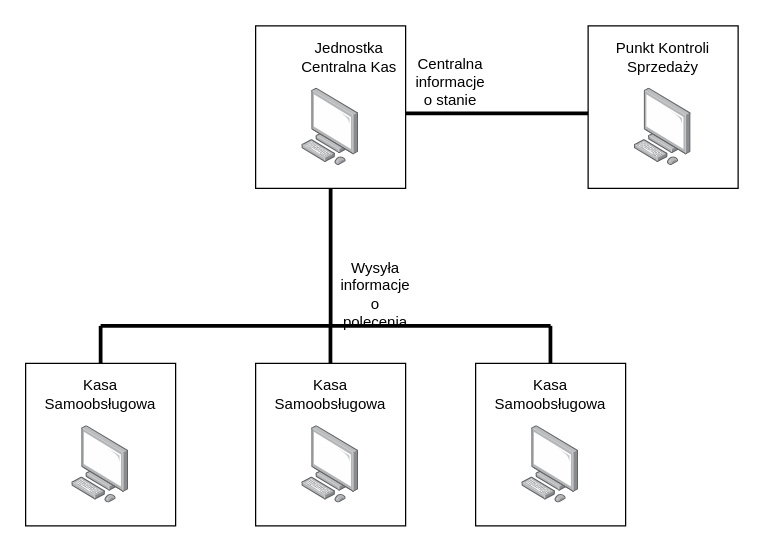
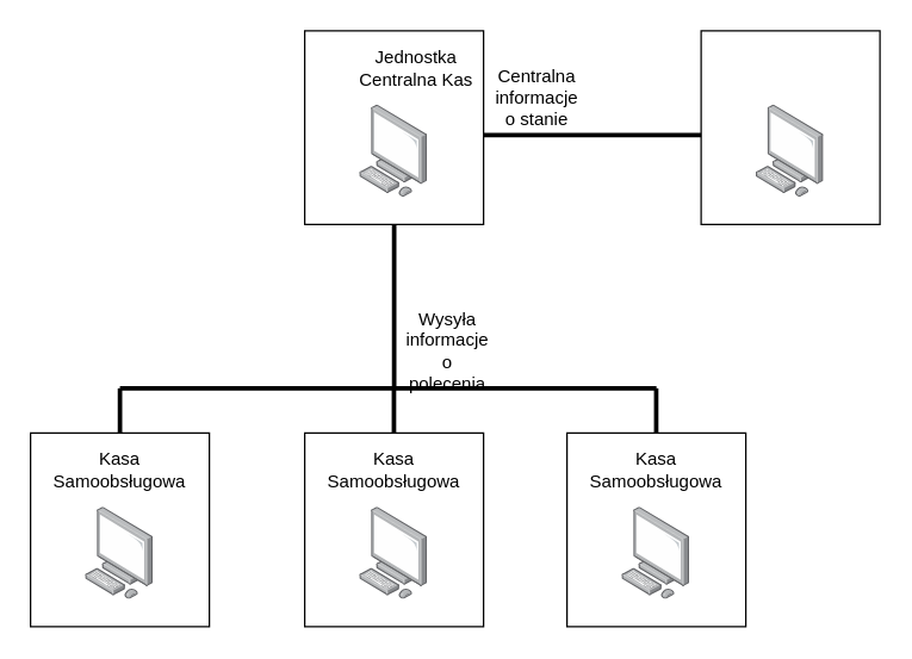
- <mxCell id="7" value="Punkt Kontroli Sprzedaży" style="text;html=1;align=center;verticalAlign=middle;whiteSpace=wrap;rounded=0;" vertex="1" parent="1"><mxGeometry x="488" y="30" width="84" height="30" as="geometry" /></mxCell>
